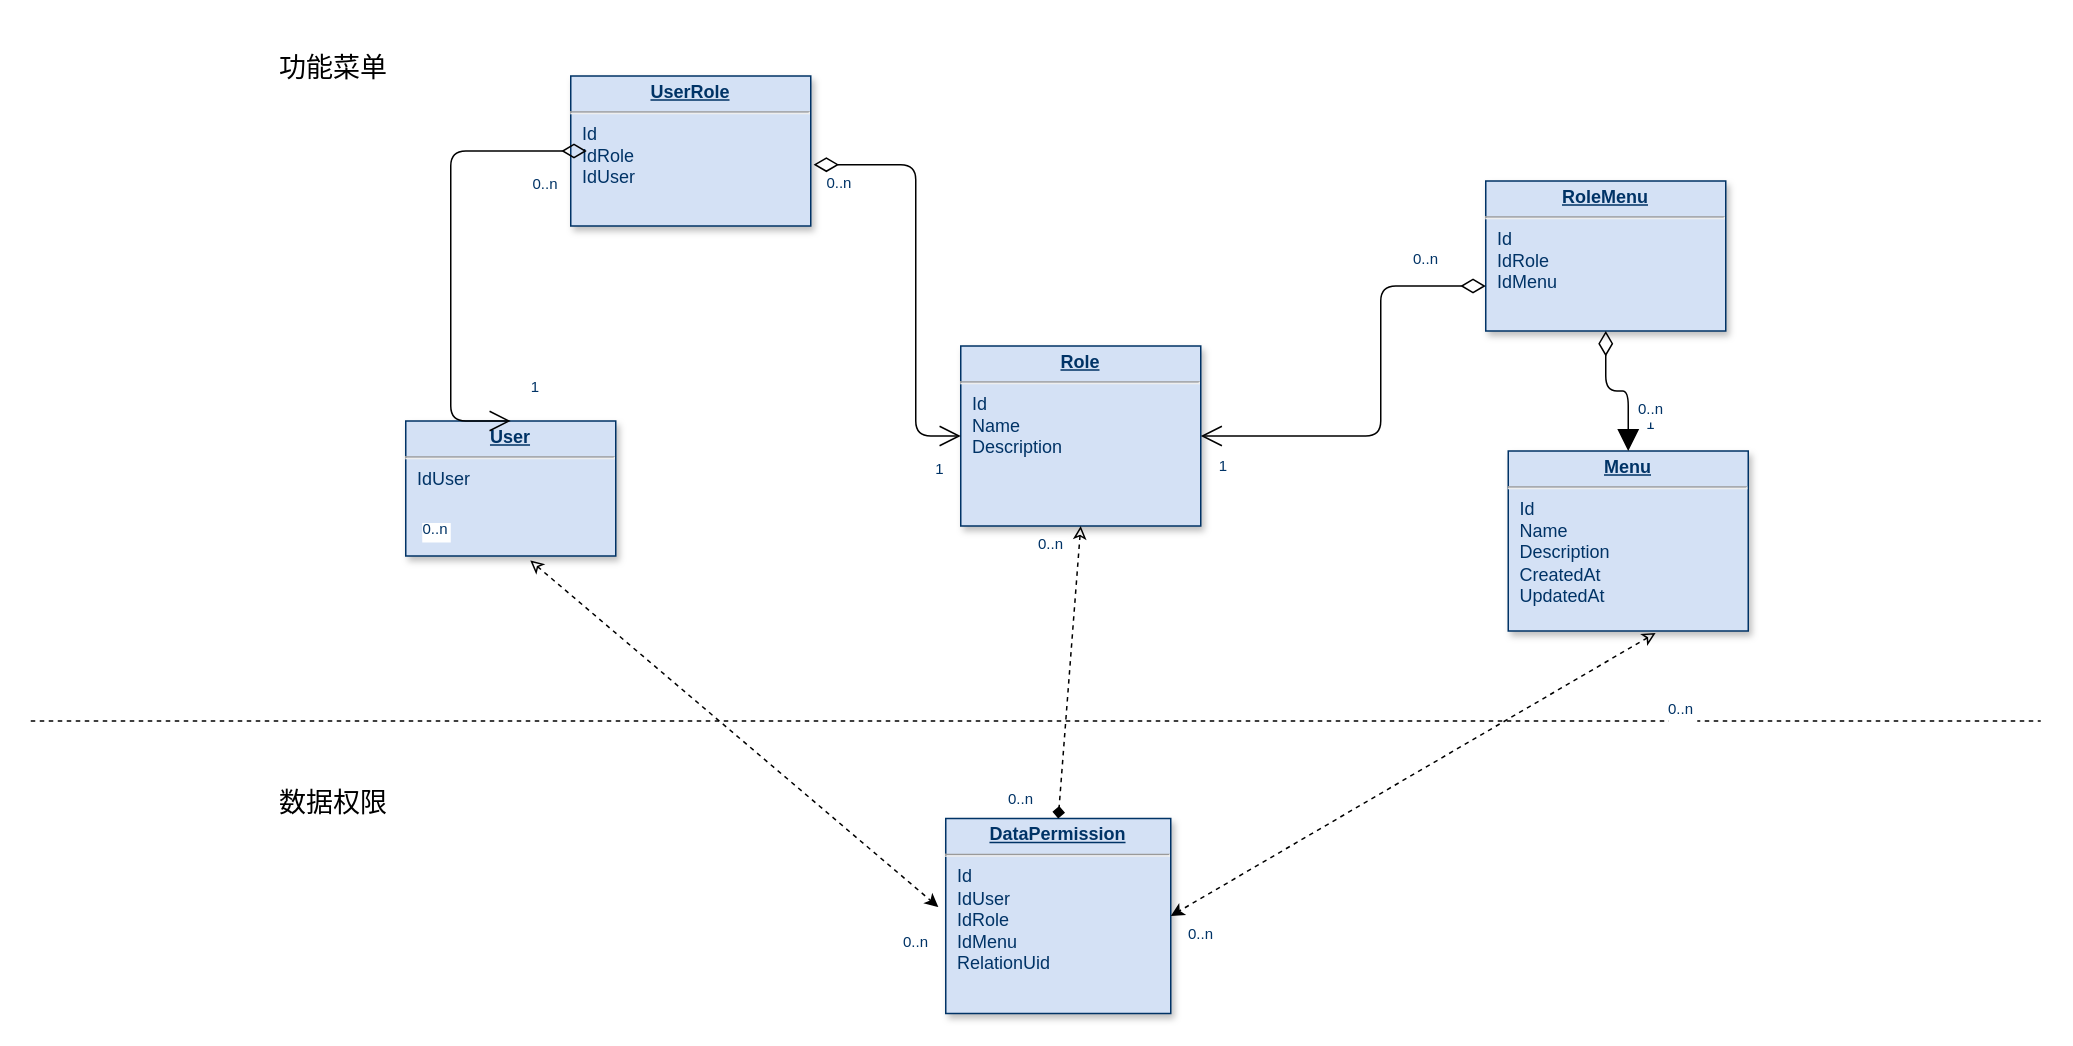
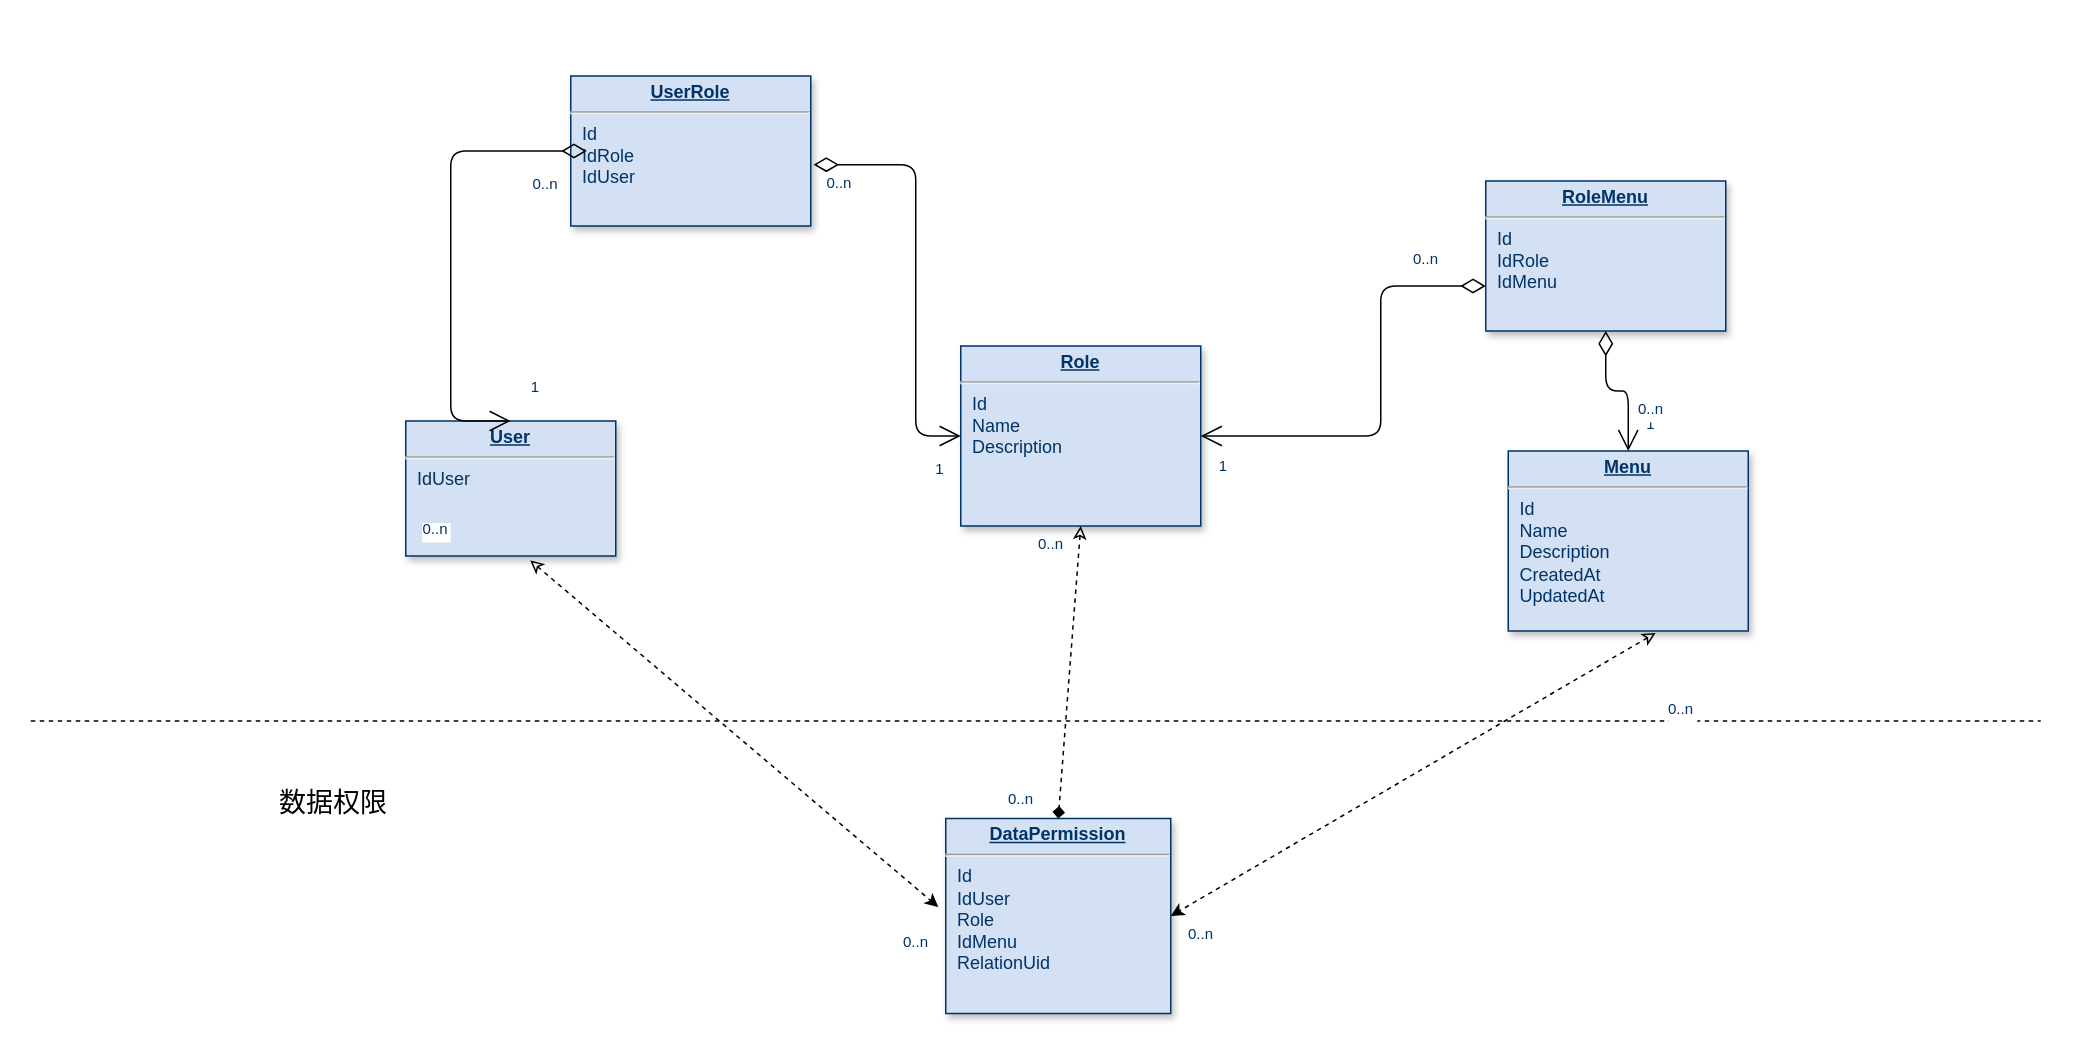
- <mxCell id="21" value="&lt;font style=&quot;font-size: 18px;&quot;&gt;功能菜单&lt;/font&gt;" style="text;strokeColor=none;fillColor=none;align=left;verticalAlign=middle;spacingLeft=4;spacingRight=4;overflow=hidden;points=[[0,0.5],[1,0.5]];portConstraint=eastwest;rotatable=0;whiteSpace=wrap;html=1;" vertex="1" parent="1"><mxGeometry x="180" y="20" width="120" height="50" as="geometry" /></mxCell>
- <mxCell id="14" value="" style="endArrow=block;endSize=12;startArrow=diamondThin;startSize=14;startFill=0;edgeStyle=orthogonalEdgeStyle;entryX=0.5;entryY=0;entryDx=0;entryDy=0;exitX=0.5;exitY=1;exitDx=0;exitDy=0;" edge="1" parent="1" source="9" target="13"><mxGeometry x="389.36" y="350" as="geometry"><mxPoint x="347" y="480" as="sourcePoint" /><mxPoint x="380" y="320" as="targetPoint" /></mxGeometry></mxCell>
+ <mxCell id="14" value="" style="endArrow=open;endSize=12;startArrow=diamondThin;startSize=14;startFill=0;edgeStyle=orthogonalEdgeStyle;entryX=0.5;entryY=0;entryDx=0;entryDy=0;exitX=0.5;exitY=1;exitDx=0;exitDy=0;" edge="1" parent="1" source="9" target="13"><mxGeometry x="389.36" y="350" as="geometry"><mxPoint x="347" y="480" as="sourcePoint" /><mxPoint x="380" y="320" as="targetPoint" /></mxGeometry></mxCell>
- <mxCell id="2" value="&lt;p style=&quot;margin: 4px 0px 0px; text-align: center;&quot;&gt;&lt;b&gt;&lt;u&gt;DataPermission&lt;/u&gt;&lt;/b&gt;&lt;br&gt;&lt;/p&gt;&lt;hr&gt;&lt;p style=&quot;margin: 0px; margin-left: 8px;&quot;&gt;Id&lt;/p&gt;&lt;p style=&quot;margin: 0px; margin-left: 8px;&quot;&gt;IdUser&lt;br&gt;&lt;/p&gt;&lt;p style=&quot;margin: 0px; margin-left: 8px;&quot;&gt;IdRole&lt;br&gt;&lt;/p&gt;&lt;p style=&quot;margin: 0px; margin-left: 8px;&quot;&gt;IdMenu&lt;br&gt;&lt;/p&gt;&lt;p style=&quot;margin: 0px; margin-left: 8px;&quot;&gt;RelationUid&lt;/p&gt;&lt;p style=&quot;margin: 0px; margin-left: 8px;&quot;&gt;&lt;br&gt;&lt;/p&gt;" style="verticalAlign=top;align=left;overflow=fill;fontSize=12;fontFamily=Helvetica;html=1;strokeColor=#003366;shadow=1;fillColor=#D4E1F5;fontColor=#003366" parent="1" vertex="1"><mxGeometry x="630" y="545" width="150" height="130" as="geometry" /></mxCell>
+ <mxCell id="2" value="&lt;p style=&quot;margin: 4px 0px 0px; text-align: center;&quot;&gt;&lt;b&gt;&lt;u&gt;DataPermission&lt;/u&gt;&lt;/b&gt;&lt;br&gt;&lt;/p&gt;&lt;hr&gt;&lt;p style=&quot;margin: 0px; margin-left: 8px;&quot;&gt;Id&lt;/p&gt;&lt;p style=&quot;margin: 0px; margin-left: 8px;&quot;&gt;IdUser&lt;br&gt;&lt;/p&gt;&lt;p style=&quot;margin: 0px; margin-left: 8px;&quot;&gt;Role&lt;br&gt;&lt;/p&gt;&lt;p style=&quot;margin: 0px; margin-left: 8px;&quot;&gt;IdMenu&lt;br&gt;&lt;/p&gt;&lt;p style=&quot;margin: 0px; margin-left: 8px;&quot;&gt;RelationUid&lt;/p&gt;&lt;p style=&quot;margin: 0px; margin-left: 8px;&quot;&gt;&lt;br&gt;&lt;/p&gt;" style="verticalAlign=top;align=left;overflow=fill;fontSize=12;fontFamily=Helvetica;html=1;strokeColor=#003366;shadow=1;fillColor=#D4E1F5;fontColor=#003366" parent="1" vertex="1"><mxGeometry x="630" y="545" width="150" height="130" as="geometry" /></mxCell>
